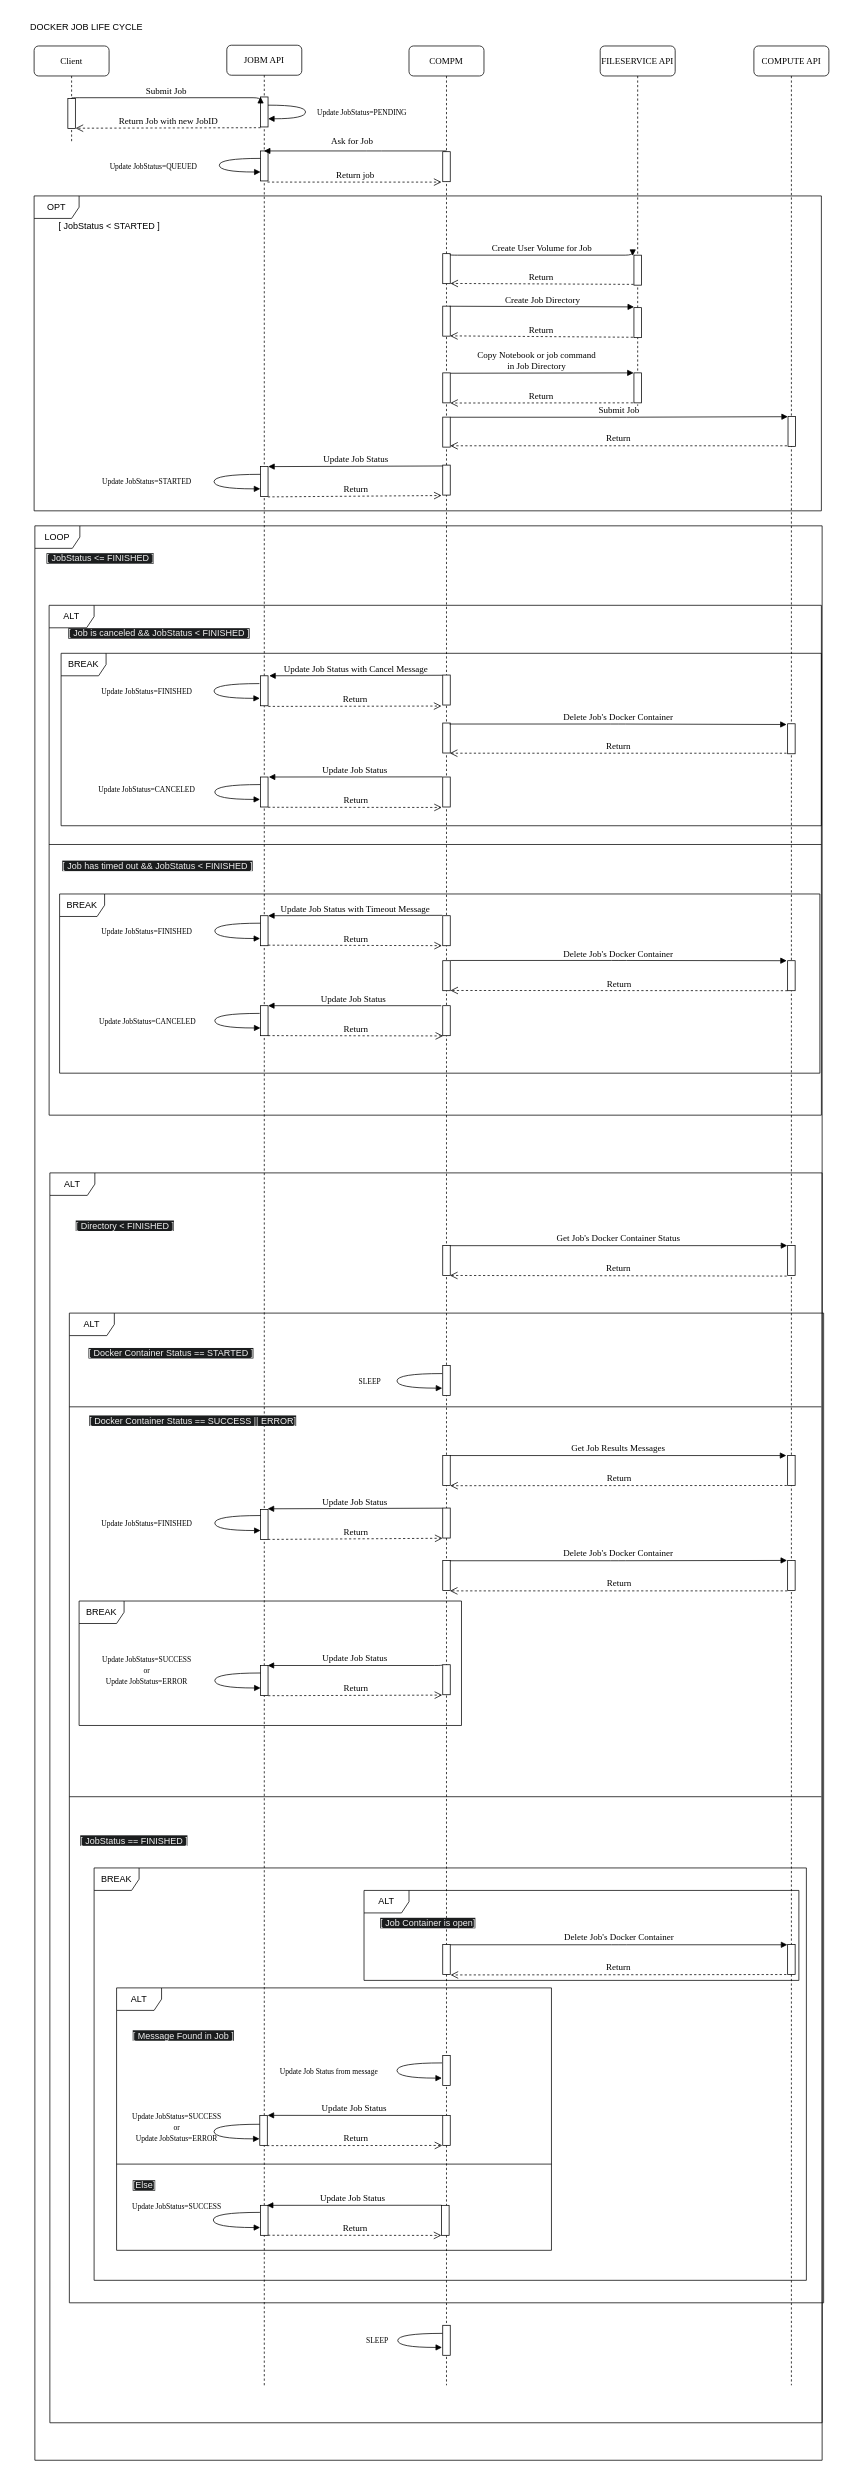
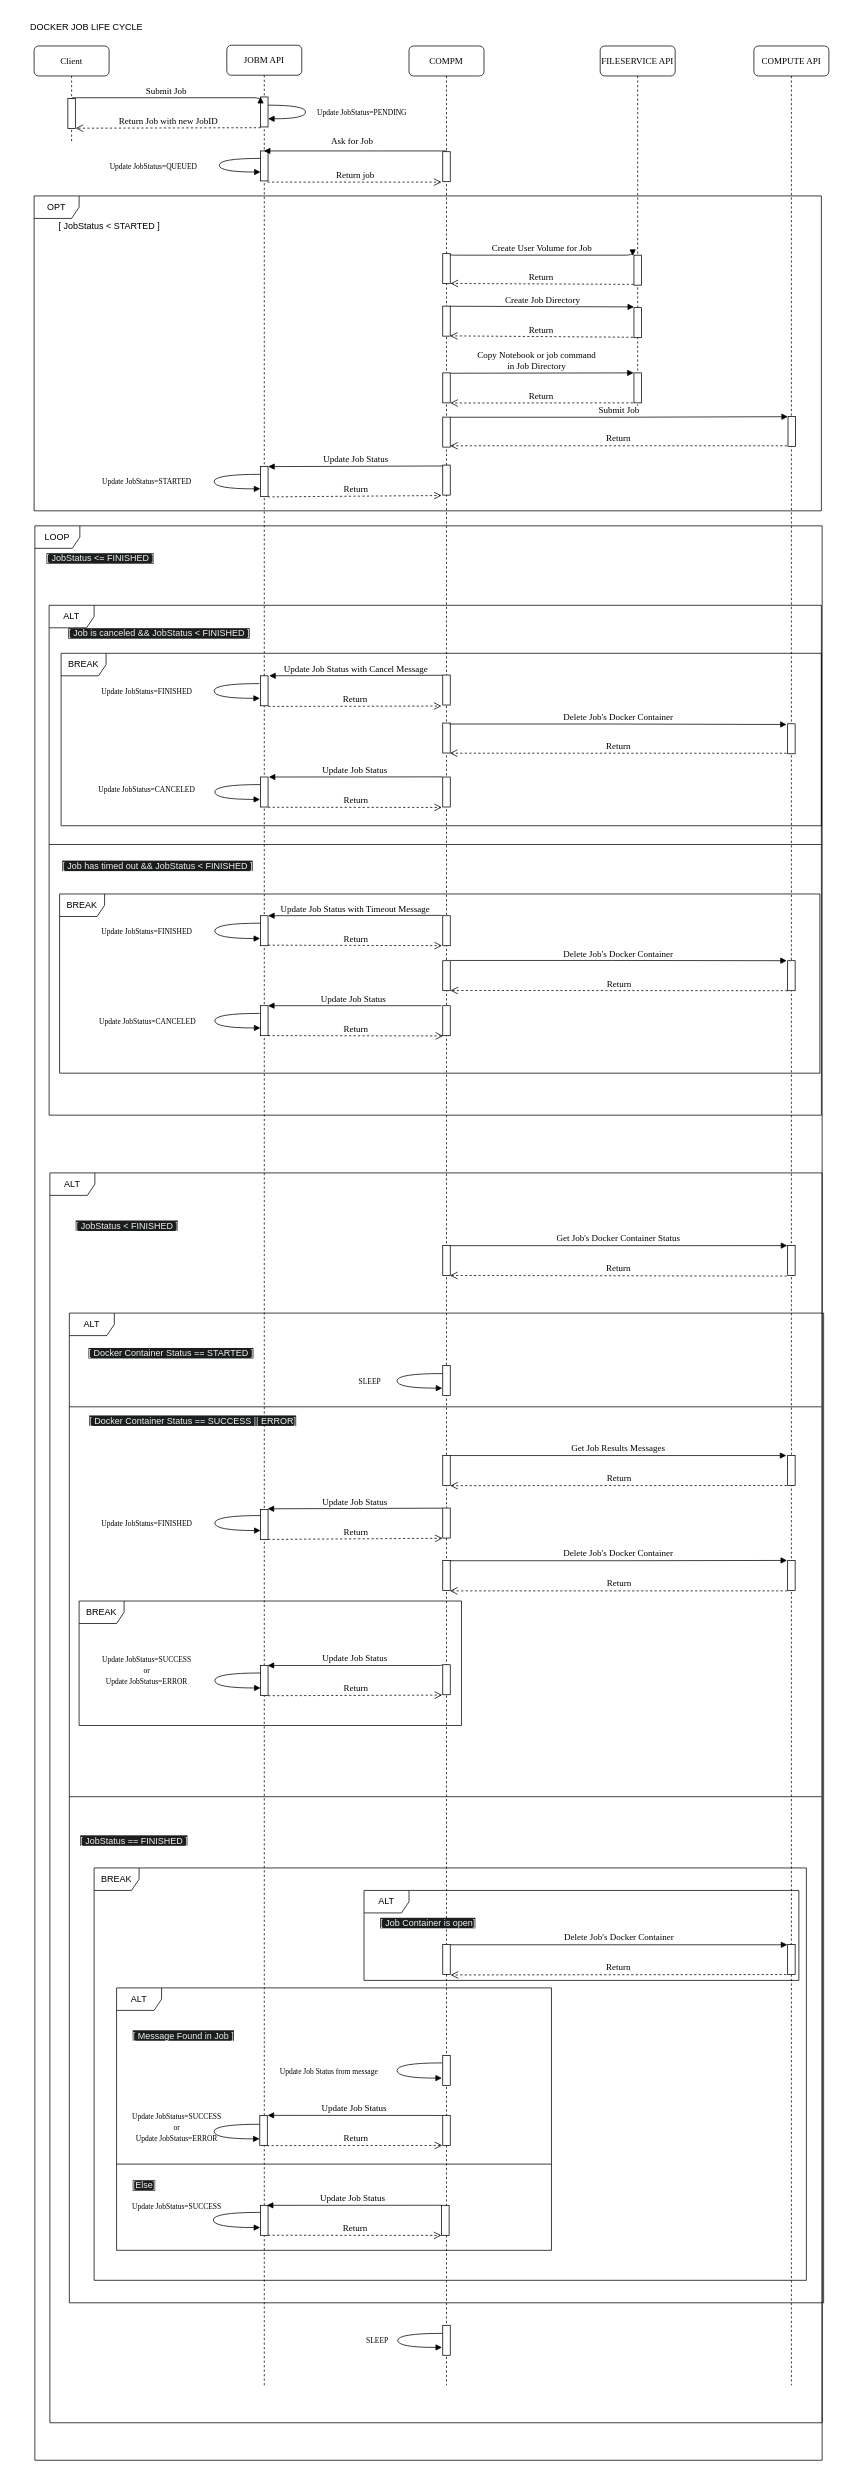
- <mxCell id="86" value="&lt;span style=&quot;color: rgb(240, 240, 240); font-family: Helvetica; font-size: 12px; font-style: normal; font-variant-ligatures: normal; font-variant-caps: normal; font-weight: 400; letter-spacing: normal; orphans: 2; text-align: center; text-indent: 0px; text-transform: none; widows: 2; word-spacing: 0px; -webkit-text-stroke-width: 0px; white-space: nowrap; background-color: rgb(27, 29, 30); text-decoration-thickness: initial; text-decoration-style: initial; text-decoration-color: initial; display: inline !important; float: none;&quot;&gt;[ Directory &amp;lt; FINISHED ]&lt;/span&gt;" style="text;whiteSpace=wrap;html=1;" vertex="1" parent="1"><mxGeometry x="99" y="1620" width="240" height="30" as="geometry" /></mxCell>
+ <mxCell id="86" value="&lt;span style=&quot;color: rgb(240, 240, 240); font-family: Helvetica; font-size: 12px; font-style: normal; font-variant-ligatures: normal; font-variant-caps: normal; font-weight: 400; letter-spacing: normal; orphans: 2; text-align: center; text-indent: 0px; text-transform: none; widows: 2; word-spacing: 0px; -webkit-text-stroke-width: 0px; white-space: nowrap; background-color: rgb(27, 29, 30); text-decoration-thickness: initial; text-decoration-style: initial; text-decoration-color: initial; display: inline !important; float: none;&quot;&gt;[ JobStatus &amp;lt; FINISHED ]&lt;/span&gt;" style="text;whiteSpace=wrap;html=1;" vertex="1" parent="1"><mxGeometry x="99" y="1620" width="240" height="30" as="geometry" /></mxCell>
